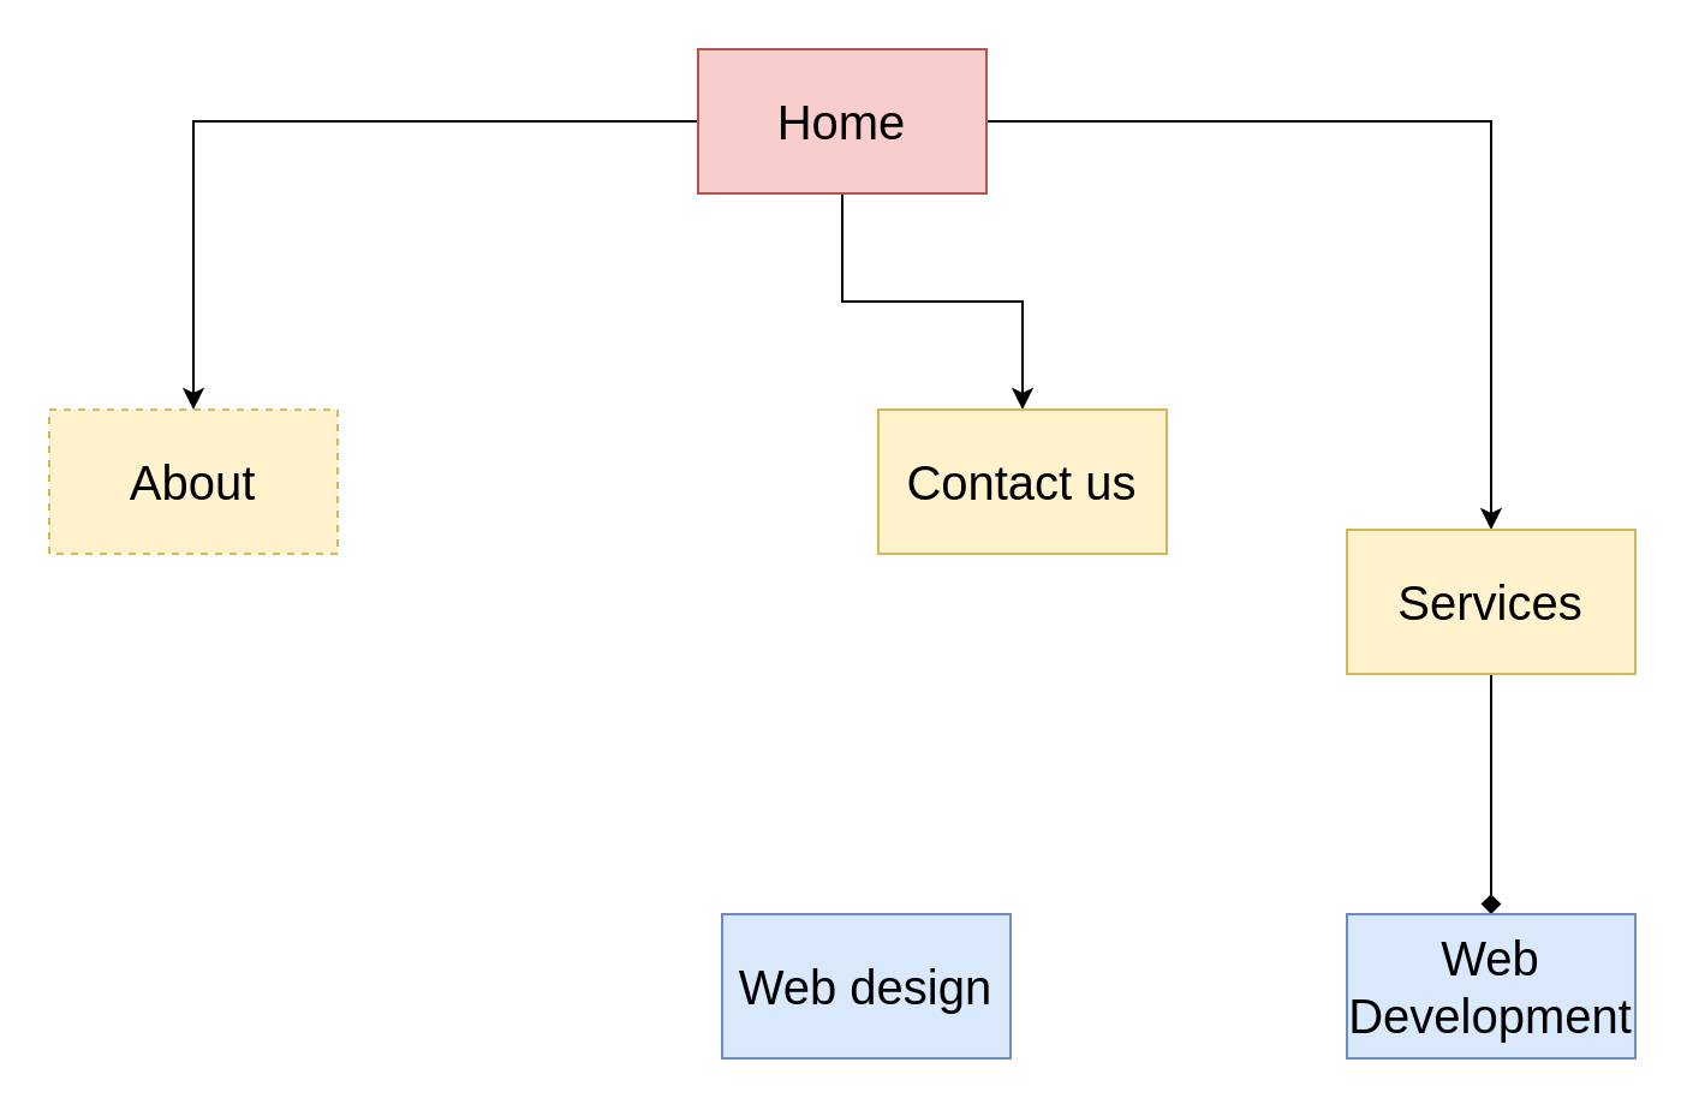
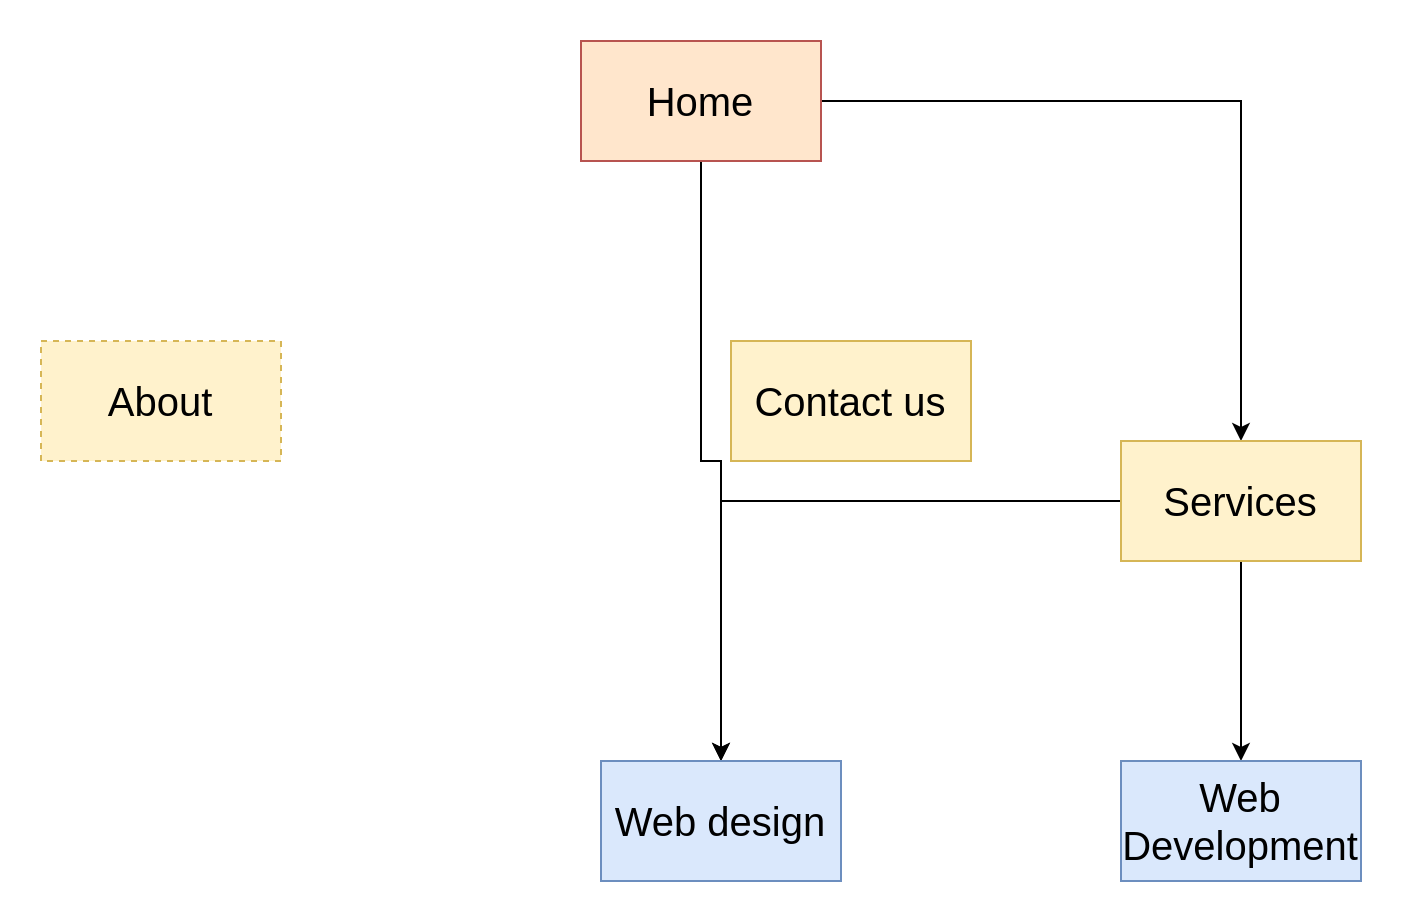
- <mxCell id="2" value="" style="edgeStyle=orthogonalEdgeStyle;rounded=0;orthogonalLoop=1;jettySize=auto;html=1;" edge="1" parent="1" source="5" target="6"><mxGeometry relative="1" as="geometry" /></mxCell>
- <mxCell id="5" value="Home" style="rounded=0;whiteSpace=wrap;html=1;fontSize=20;fillColor=#f8cecc;strokeColor=#b85450;" vertex="1" parent="1"><mxGeometry x="290" y="20" width="120" height="60" as="geometry" /></mxCell>
+ <mxCell id="5" value="Home" style="rounded=0;whiteSpace=wrap;html=1;fontSize=20;fillColor=#ffe6cc;strokeColor=#b85450;" vertex="1" parent="1"><mxGeometry x="290" y="20" width="120" height="60" as="geometry" /></mxCell>
- <mxCell id="3" value="" style="edgeStyle=orthogonalEdgeStyle;rounded=0;orthogonalLoop=1;jettySize=auto;html=1;" edge="1" parent="1" source="5" target="7"><mxGeometry relative="1" as="geometry" /></mxCell>
+ <mxCell id="3" value="" style="edgeStyle=orthogonalEdgeStyle;rounded=0;orthogonalLoop=1;jettySize=auto;html=1;" edge="1" parent="1" source="5" target="11"><mxGeometry relative="1" as="geometry" /></mxCell>
+ <mxCell id="8" value="" style="edgeStyle=orthogonalEdgeStyle;rounded=0;orthogonalLoop=1;jettySize=auto;html=1;" edge="1" parent="1" source="10" target="11"><mxGeometry relative="1" as="geometry" /></mxCell>
- <mxCell id="9" value="" style="edgeStyle=orthogonalEdgeStyle;rounded=0;orthogonalLoop=1;jettySize=auto;html=1;endArrow=diamond;" edge="1" parent="1" source="10" target="12"><mxGeometry relative="1" as="geometry" /></mxCell>
+ <mxCell id="9" value="" style="edgeStyle=orthogonalEdgeStyle;rounded=0;orthogonalLoop=1;jettySize=auto;html=1;" edge="1" parent="1" source="10" target="12"><mxGeometry relative="1" as="geometry" /></mxCell>
